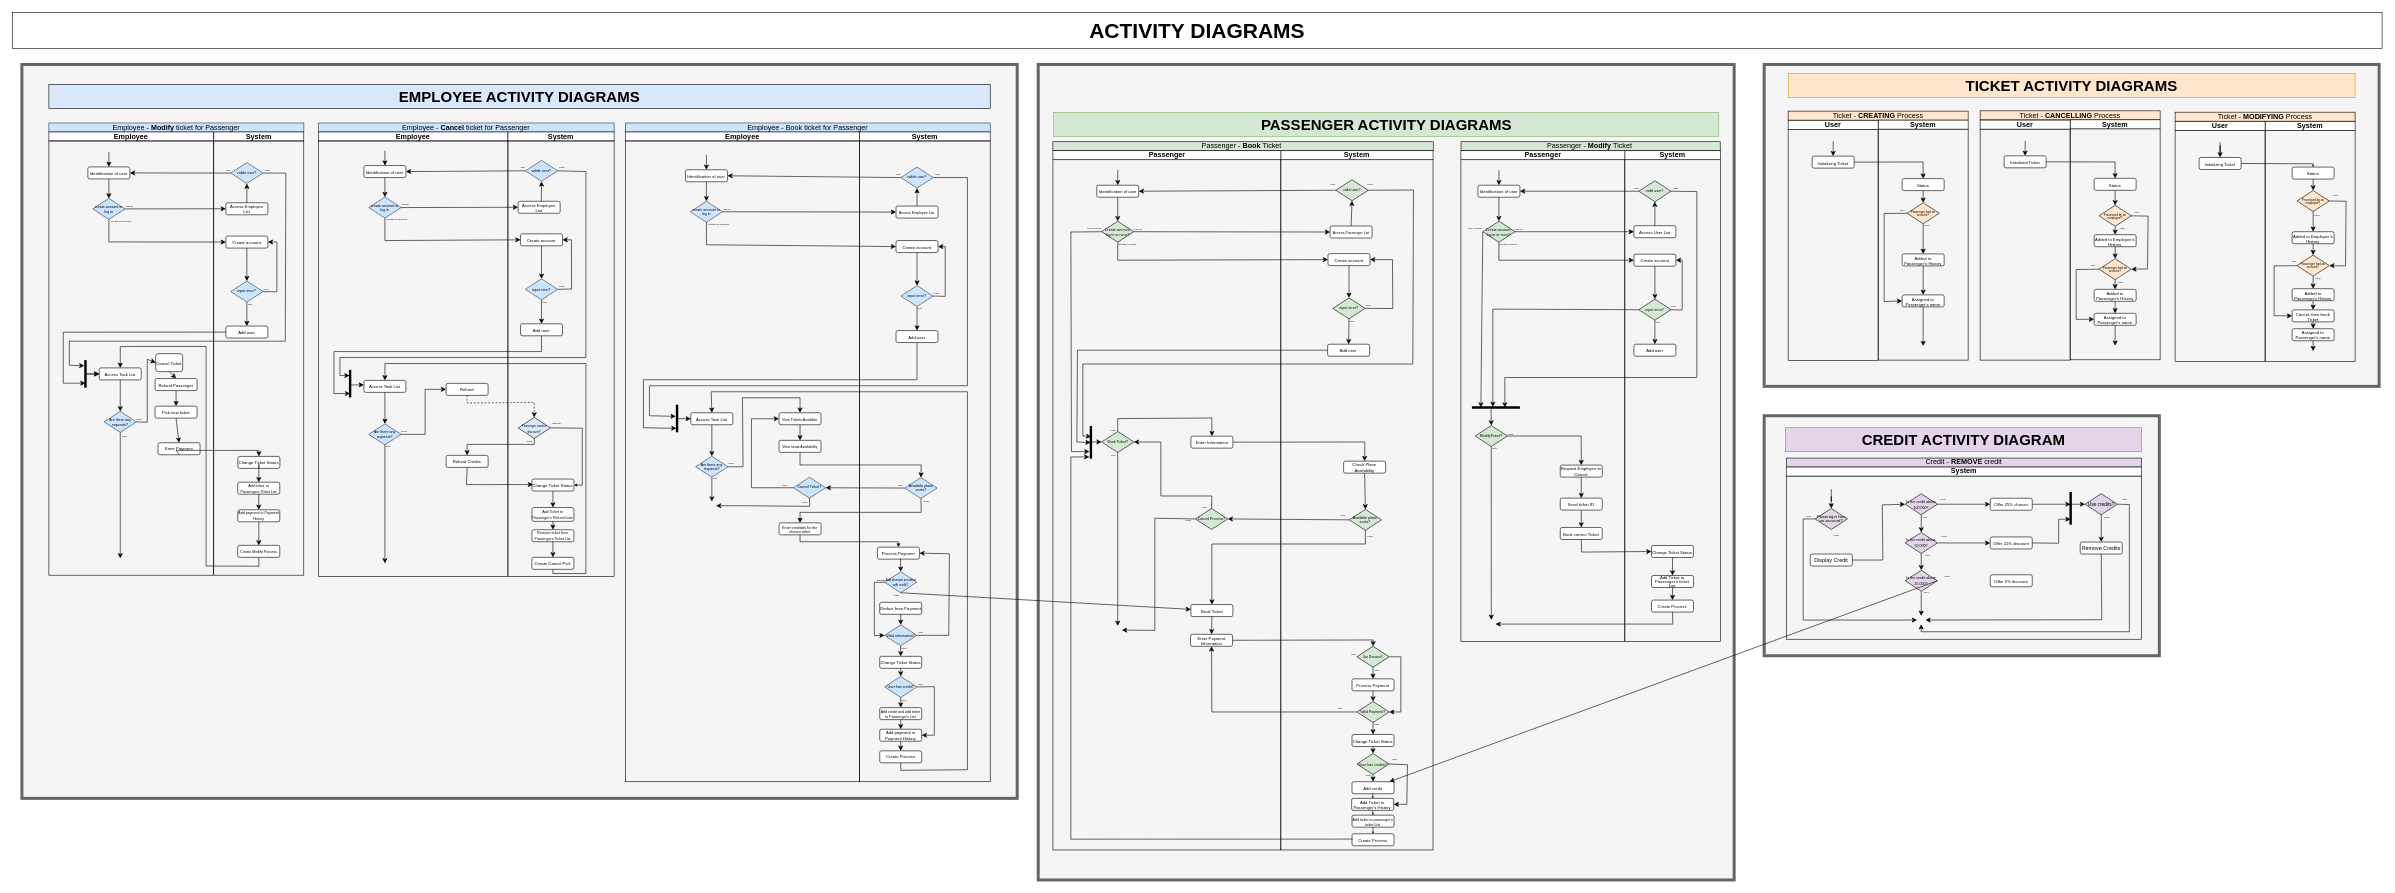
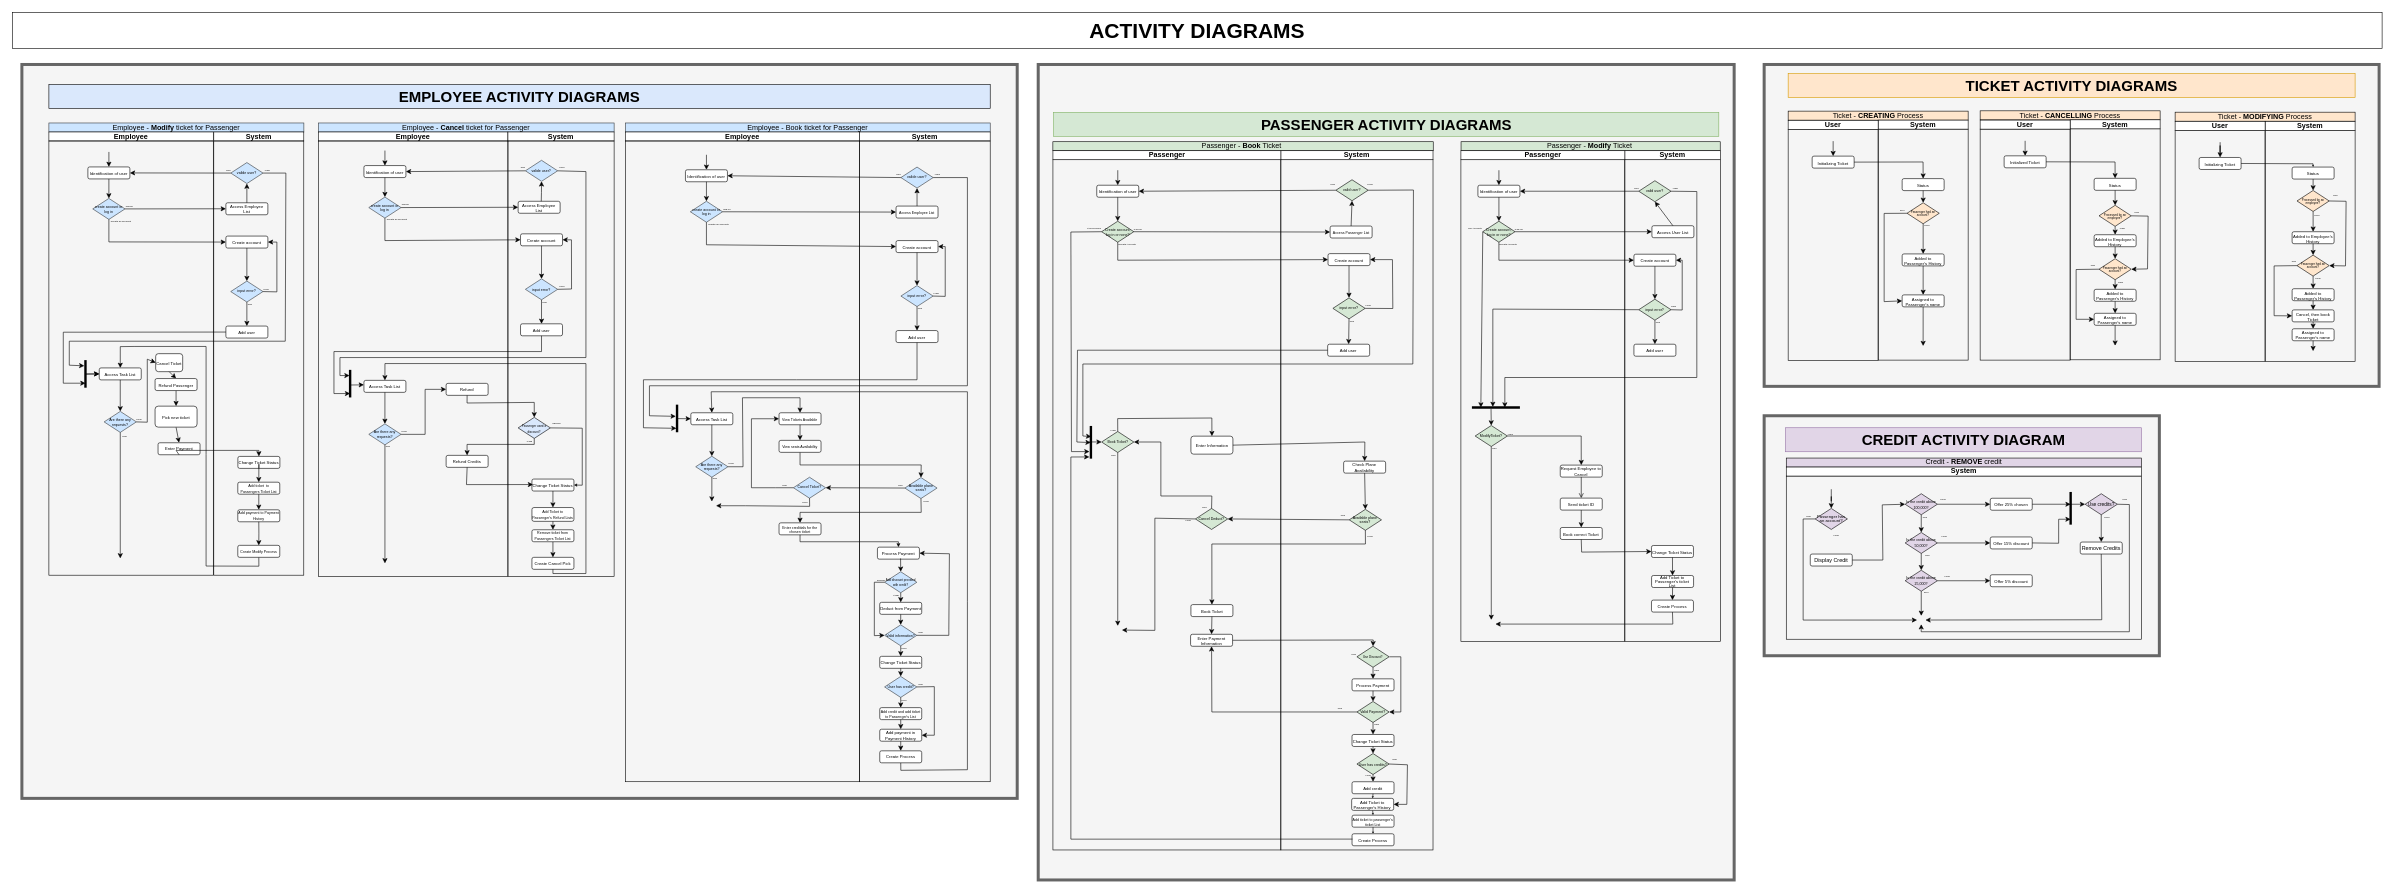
- <mxCell id="241" value="&lt;span style=&quot;font-size: 7px;&quot;&gt;Access User List&lt;/span&gt;" style="rounded=1;whiteSpace=wrap;html=1;fillColor=default;" parent="1" vertex="1"><mxGeometry x="2722.91" y="375.5" width="70" height="20" as="geometry" /></mxCell>
+ <mxCell id="241" value="&lt;span style=&quot;font-size: 7px;&quot;&gt;Access User List&lt;/span&gt;" style="rounded=1;whiteSpace=wrap;html=1;fillColor=default;" parent="1" vertex="1"><mxGeometry x="2752.91" y="375.5" width="70" height="20" as="geometry" /></mxCell>
- <mxCell id="116" value="" style="endArrow=classic;html=1;rounded=0;exitX=0.5;exitY=1;exitDx=0;exitDy=0;entryX=0.5;entryY=0;entryDx=0;entryDy=0;dashed=1;" parent="1" source="114" target="115" edge="1"><mxGeometry width="50" height="50" relative="1" as="geometry"><mxPoint x="563.1" y="768.25" as="sourcePoint" /><mxPoint x="613.1" y="718.25" as="targetPoint" /><Array as="points"><mxPoint x="778" y="671" /><mxPoint x="890" y="670" /></Array></mxGeometry></mxCell>
+ <mxCell id="116" value="" style="endArrow=classic;html=1;rounded=0;exitX=0.5;exitY=1;exitDx=0;exitDy=0;entryX=0.5;entryY=0;entryDx=0;entryDy=0;" parent="1" source="114" target="115" edge="1"><mxGeometry width="50" height="50" relative="1" as="geometry"><mxPoint x="563.1" y="768.25" as="sourcePoint" /><mxPoint x="613.1" y="718.25" as="targetPoint" /><Array as="points"><mxPoint x="778" y="671" /><mxPoint x="890" y="670" /></Array></mxGeometry></mxCell>
- <mxCell id="170" value="&lt;span style=&quot;font-size: 7px;&quot;&gt;Pick new ticket&lt;/span&gt;" style="rounded=1;whiteSpace=wrap;html=1;fillColor=default;" parent="1" vertex="1"><mxGeometry x="257.97" y="676.25" width="70" height="20" as="geometry" /></mxCell>
+ <mxCell id="170" value="&lt;span style=&quot;font-size: 7px;&quot;&gt;Pick new ticket&lt;/span&gt;" style="rounded=1;whiteSpace=wrap;html=1;fillColor=default;" parent="1" vertex="1"><mxGeometry x="257.97" y="676.25" width="70" height="35" as="geometry" /></mxCell>
- <mxCell id="218" value="&lt;span style=&quot;font-size: 7px;&quot;&gt;Enter Information&lt;/span&gt;" style="rounded=1;whiteSpace=wrap;html=1;fillColor=default;" parent="1" vertex="1"><mxGeometry x="1984.53" y="726.25" width="70" height="20" as="geometry" /></mxCell>
+ <mxCell id="218" value="&lt;span style=&quot;font-size: 7px;&quot;&gt;Enter Information&lt;/span&gt;" style="rounded=1;whiteSpace=wrap;html=1;fillColor=default;" parent="1" vertex="1"><mxGeometry x="1984.53" y="726.25" width="70" height="30" as="geometry" /></mxCell>
- <mxCell id="270" value="" style="endArrow=classic;html=1;rounded=0;exitX=0.5;exitY=1;exitDx=0;exitDy=0;entryX=0.5;entryY=0;entryDx=0;entryDy=0;" parent="1" source="433" target="269" edge="1"><mxGeometry width="50" height="50" relative="1" as="geometry"><mxPoint x="2635.175" y="802" as="sourcePoint" /><mxPoint x="2560.17" y="839.5" as="targetPoint" /></mxGeometry></mxCell>
+ <mxCell id="270" value="" style="endArrow=open;html=1;rounded=0;exitX=0.5;exitY=1;exitDx=0;exitDy=0;entryX=0.5;entryY=0;entryDx=0;entryDy=0;" parent="1" source="433" target="269" edge="1"><mxGeometry width="50" height="50" relative="1" as="geometry"><mxPoint x="2635.175" y="802" as="sourcePoint" /><mxPoint x="2560.17" y="839.5" as="targetPoint" /></mxGeometry></mxCell>
- <mxCell id="216" value="&lt;p style=&quot;line-height: 80%;&quot;&gt;&lt;span style=&quot;font-size: 6px;&quot;&gt;Cancel Process?&lt;/span&gt;&lt;/p&gt;" style="rhombus;whiteSpace=wrap;html=1;fontSize=8;fillColor=#d5e8d4;strokeColor=#000000;" parent="1" vertex="1"><mxGeometry x="1992.07" y="846.75" width="53.75" height="35" as="geometry" /></mxCell>
+ <mxCell id="216" value="&lt;p style=&quot;line-height: 80%;&quot;&gt;&lt;span style=&quot;font-size: 6px;&quot;&gt;Cancel Deduct?&lt;/span&gt;&lt;/p&gt;" style="rhombus;whiteSpace=wrap;html=1;fontSize=8;fillColor=#d5e8d4;strokeColor=#000000;" parent="1" vertex="1"><mxGeometry x="1992.07" y="846.75" width="53.75" height="35" as="geometry" /></mxCell>
- <mxCell id="62" value="" style="endArrow=classic;html=1;rounded=0;exitX=0.5;exitY=1;exitDx=0;exitDy=0;" parent="1" source="60" target="222" edge="1"><mxGeometry width="50" height="50" relative="1" as="geometry"><mxPoint x="1510.83" y="990.75" as="sourcePoint" /><mxPoint x="1500.835" y="1073.25" as="targetPoint" /></mxGeometry></mxCell>
+ <mxCell id="62" value="" style="endArrow=classic;html=1;rounded=0;exitX=0.5;exitY=1;exitDx=0;exitDy=0;entryX=0.5;entryY=0;entryDx=0;entryDy=0;" parent="1" source="60" target="63" edge="1"><mxGeometry width="50" height="50" relative="1" as="geometry"><mxPoint x="1510.83" y="990.75" as="sourcePoint" /><mxPoint x="1500.835" y="1073.25" as="targetPoint" /></mxGeometry></mxCell>
- <mxCell id="382" value="" style="endArrow=classic;html=1;rounded=0;exitX=1;exitY=0.5;exitDx=0;exitDy=0;" parent="1" source="375" target="425" edge="1"><mxGeometry width="50" height="50" relative="1" as="geometry"><mxPoint x="3250.87" y="884.75" as="sourcePoint" /><mxPoint x="3300.87" y="834.75" as="targetPoint" /></mxGeometry></mxCell>
+ <mxCell id="382" value="" style="endArrow=classic;html=1;rounded=0;exitX=1;exitY=0.5;exitDx=0;exitDy=0;entryX=0;entryY=0.5;entryDx=0;entryDy=0;" parent="1" source="375" target="377" edge="1"><mxGeometry width="50" height="50" relative="1" as="geometry"><mxPoint x="3250.87" y="884.75" as="sourcePoint" /><mxPoint x="3300.87" y="834.75" as="targetPoint" /></mxGeometry></mxCell>
